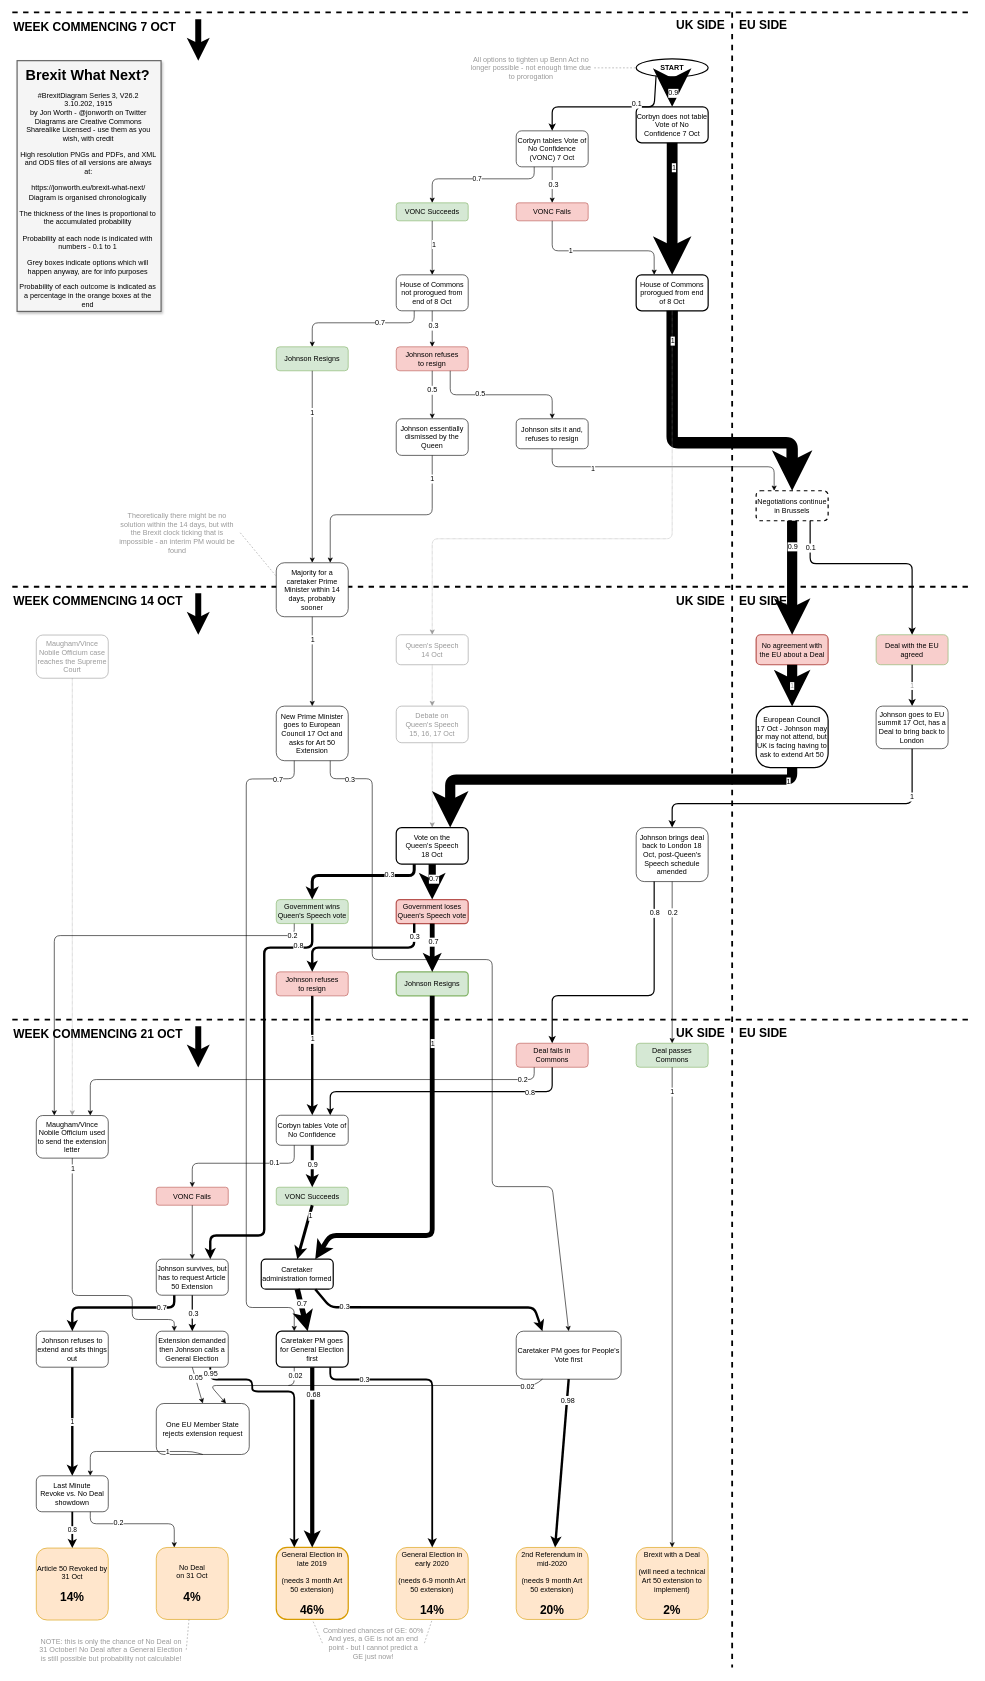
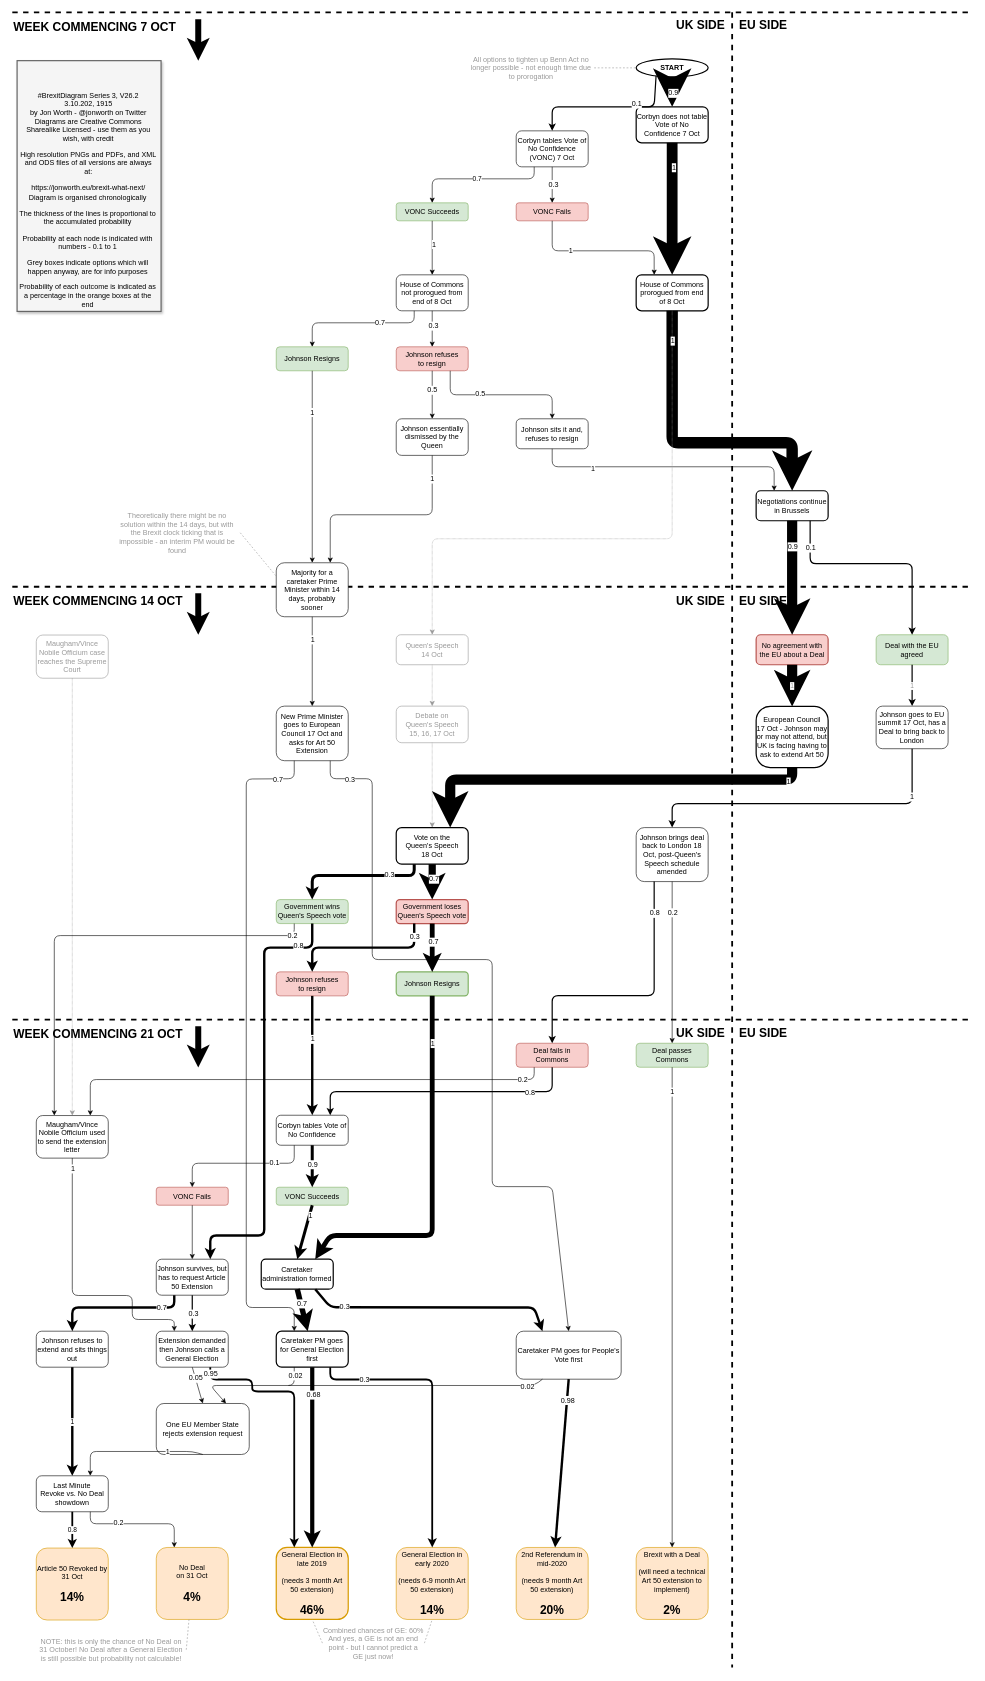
- <mxCell id="170" value="Brexit What Next?" style="text;html=1;strokeColor=none;fillColor=none;align=center;verticalAlign=middle;whiteSpace=wrap;rounded=0;shadow=1;labelBackgroundColor=none;fontSize=24;fontColor=#000000;fontStyle=1" vertex="1" parent="1"><mxGeometry x="31" y="115" width="230" height="20" as="geometry" /></mxCell>
- <mxCell id="44" value="Negotiations continue in Brussels" style="rounded=1;whiteSpace=wrap;html=1;strokeWidth=2;dashed=1;" parent="1" vertex="1"><mxGeometry x="1260" y="817.5" width="120" height="50" as="geometry" /></mxCell>
+ <mxCell id="44" value="Negotiations continue in Brussels" style="rounded=1;whiteSpace=wrap;html=1;strokeWidth=2;" parent="1" vertex="1"><mxGeometry x="1260" y="817.5" width="120" height="50" as="geometry" /></mxCell>
- <mxCell id="50" value="&lt;font color=&quot;#000000&quot;&gt;Deal with the EU agreed&lt;/font&gt;" style="rounded=1;whiteSpace=wrap;html=1;fillColor=#f8cecc;strokeColor=#82b366;" parent="1" vertex="1"><mxGeometry x="1460" y="1057.5" width="120" height="50" as="geometry" /></mxCell>
+ <mxCell id="50" value="&lt;font color=&quot;#000000&quot;&gt;Deal with the EU agreed&lt;/font&gt;" style="rounded=1;whiteSpace=wrap;html=1;fillColor=#d5e8d4;strokeColor=#82b366;" parent="1" vertex="1"><mxGeometry x="1460" y="1057.5" width="120" height="50" as="geometry" /></mxCell>
